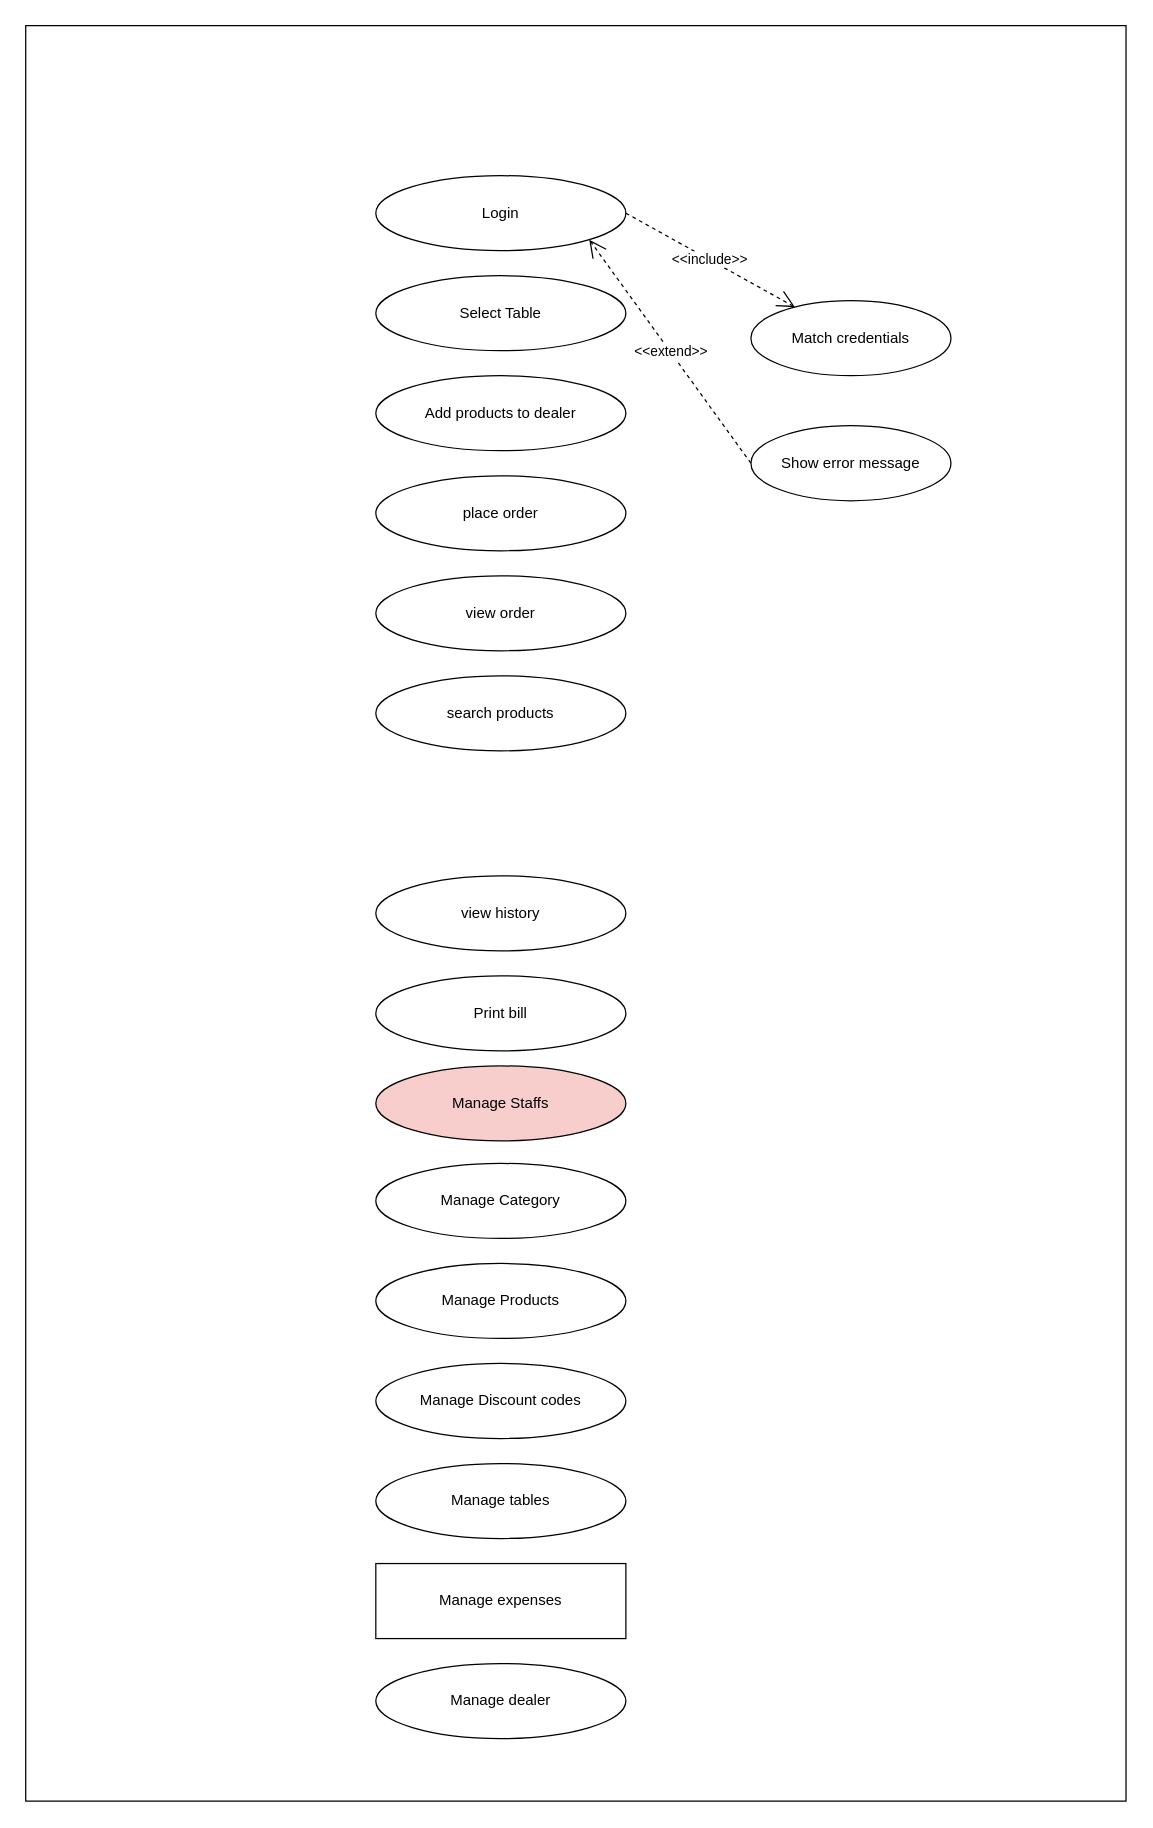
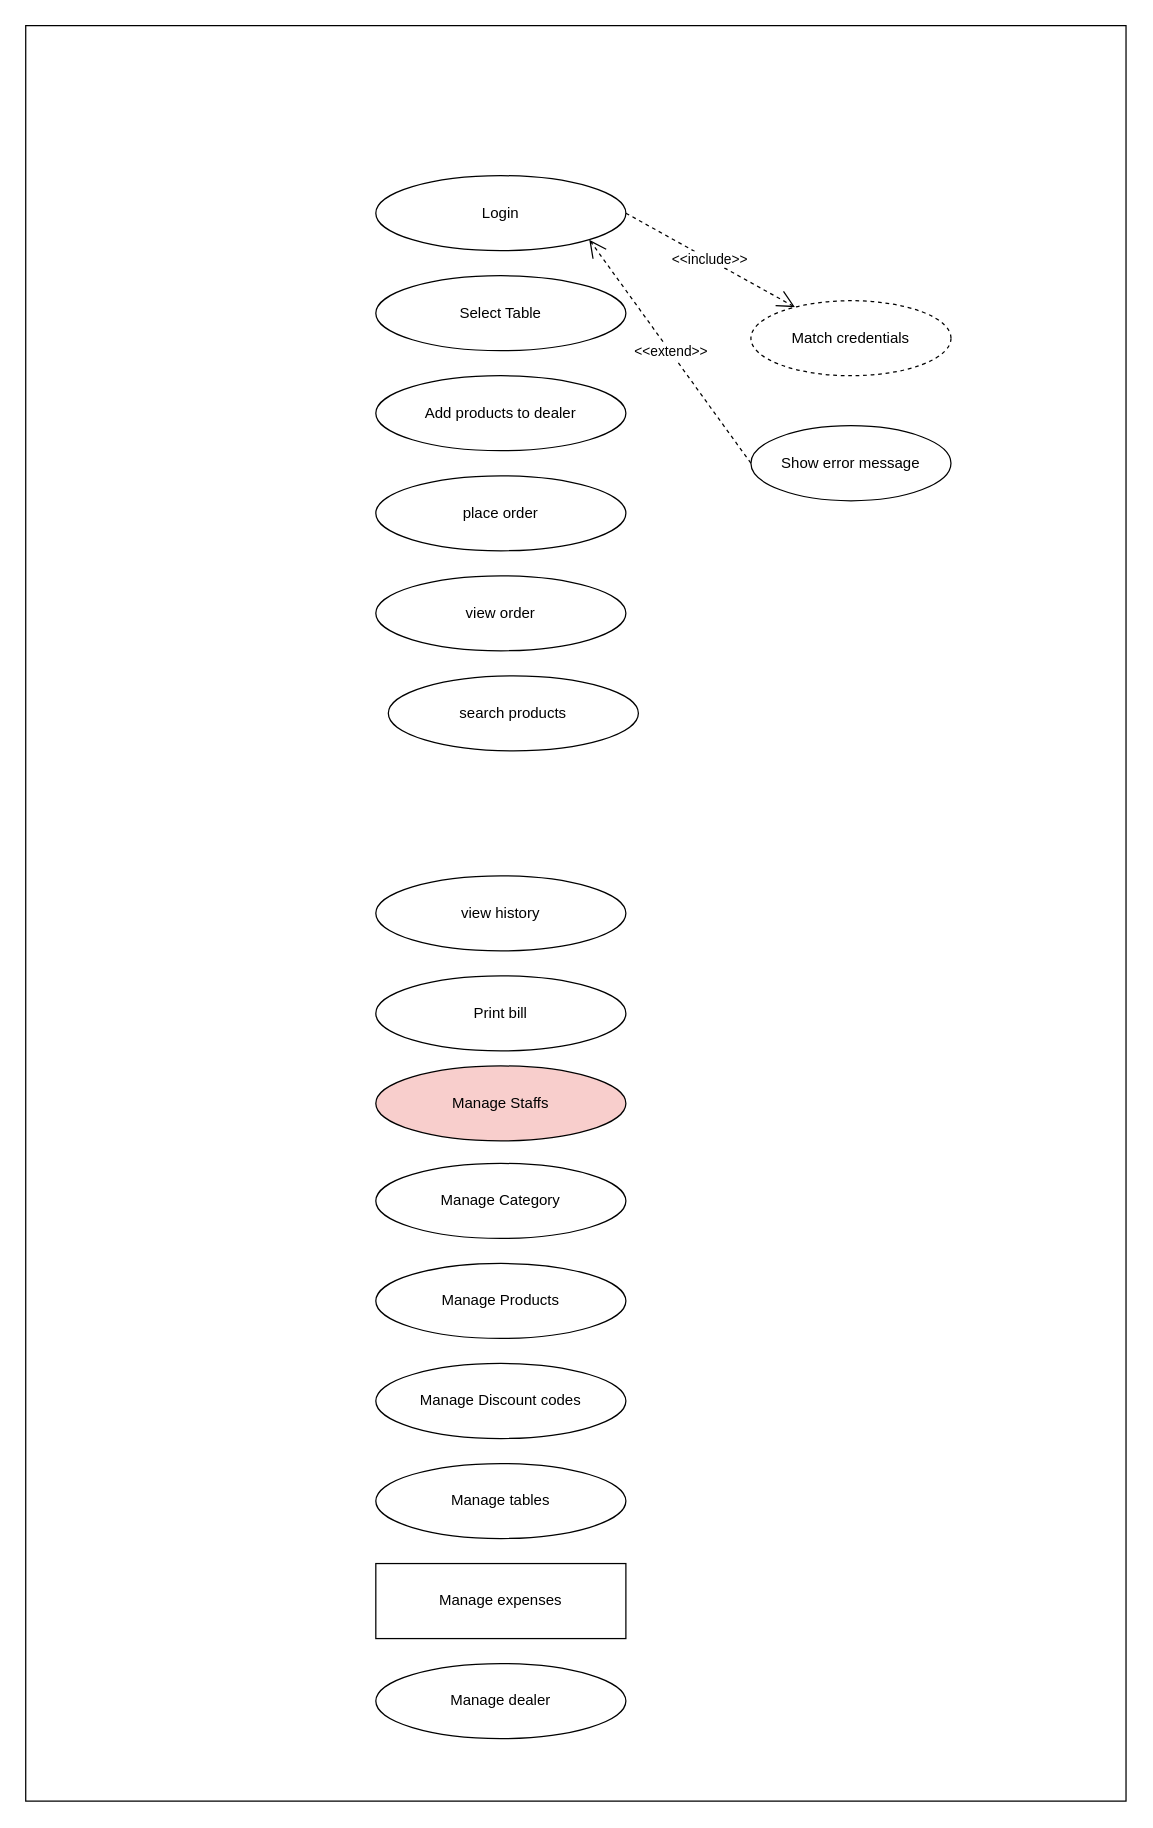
- <mxCell id="18" value="Match credentials" style="ellipse;whiteSpace=wrap;html=1;" vertex="1" parent="1"><mxGeometry x="600" y="240" width="160" height="60" as="geometry" /></mxCell>
+ <mxCell id="18" value="Match credentials" style="ellipse;whiteSpace=wrap;html=1;dashed=1;" vertex="1" parent="1"><mxGeometry x="600" y="240" width="160" height="60" as="geometry" /></mxCell>
- <mxCell id="7" value="search products" style="ellipse;whiteSpace=wrap;html=1;" vertex="1" parent="1"><mxGeometry x="300" y="540" width="200" height="60" as="geometry" /></mxCell>
+ <mxCell id="7" value="search products" style="ellipse;whiteSpace=wrap;html=1;" vertex="1" parent="1"><mxGeometry x="310" y="540" width="200" height="60" as="geometry" /></mxCell>
